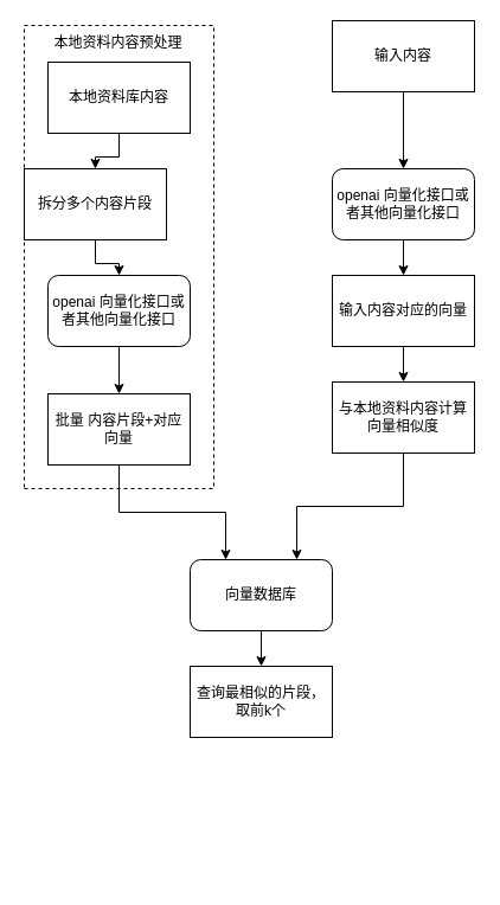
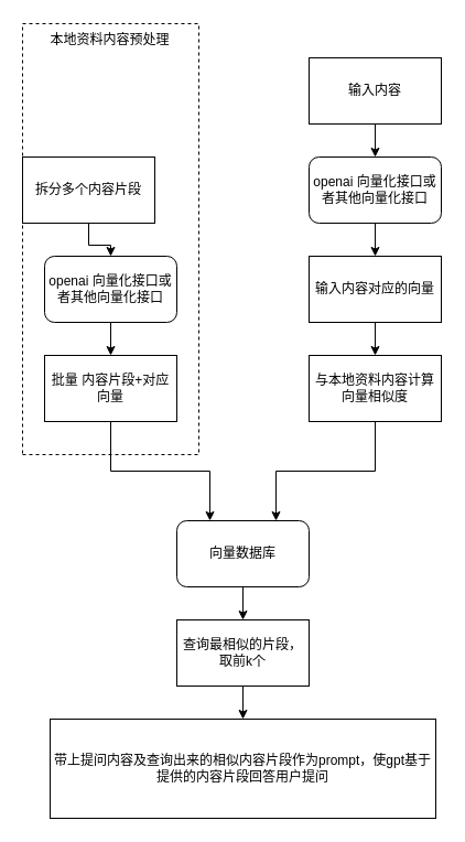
- <mxCell id="9" value="输入内容" style="rounded=0;whiteSpace=wrap;html=1;" vertex="1" parent="1"><mxGeometry x="280" y="17" width="120" height="60" as="geometry" /></mxCell>
+ <mxCell id="9" value="输入内容" style="rounded=0;whiteSpace=wrap;html=1;" vertex="1" parent="1"><mxGeometry x="280" y="52" width="120" height="60" as="geometry" /></mxCell>
- <mxCell id="3" value="本地资料库内容" style="rounded=0;whiteSpace=wrap;html=1;" vertex="1" parent="1"><mxGeometry x="40" y="52" width="120" height="60" as="geometry" /></mxCell>
- <mxCell id="2" value="" style="edgeStyle=orthogonalEdgeStyle;rounded=0;orthogonalLoop=1;jettySize=auto;html=1;" edge="1" parent="1" source="3" target="13"><mxGeometry relative="1" as="geometry" /></mxCell>
- <mxCell id="7" value="批量 内容片段+对应向量" style="rounded=0;whiteSpace=wrap;html=1;" vertex="1" parent="1"><mxGeometry x="40" y="332" width="120" height="60" as="geometry" /></mxCell>
+ <mxCell id="7" value="批量 内容片段+对应向量" style="rounded=0;whiteSpace=wrap;html=1;" vertex="1" parent="1"><mxGeometry x="40" y="322" width="120" height="60" as="geometry" /></mxCell>
+ <mxCell id="25" value="" style="edgeStyle=orthogonalEdgeStyle;rounded=0;orthogonalLoop=1;jettySize=auto;html=1;" edge="1" parent="1" source="26" target="27"><mxGeometry relative="1" as="geometry" /></mxCell>
+ <mxCell id="27" value="带上提问内容及查询出来的相似内容片段作为prompt，使gpt基于提供的内容片段回答用户提问" style="rounded=0;whiteSpace=wrap;html=1;" vertex="1" parent="1"><mxGeometry x="45" y="652" width="350" height="90" as="geometry" /></mxCell>
